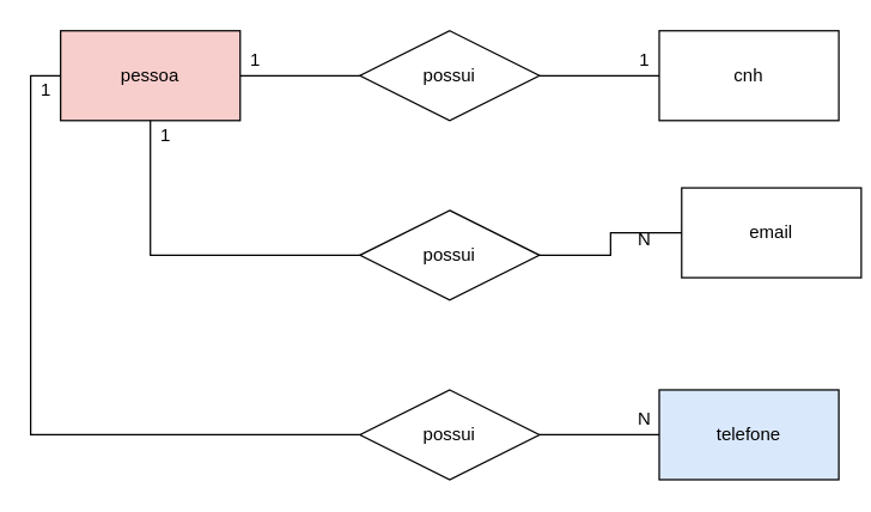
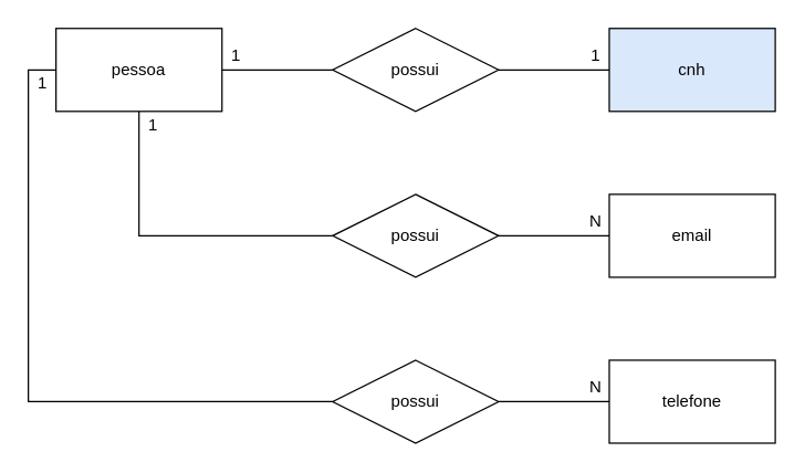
- <mxCell id="5" value="pessoa" style="rounded=0;whiteSpace=wrap;html=1;fillColor=#f8cecc;" vertex="1" parent="1"><mxGeometry x="40" y="20" width="120" height="60" as="geometry" /></mxCell>
+ <mxCell id="5" value="pessoa" style="rounded=0;whiteSpace=wrap;html=1;" vertex="1" parent="1"><mxGeometry x="40" y="20" width="120" height="60" as="geometry" /></mxCell>
- <mxCell id="6" value="cnh" style="rounded=0;whiteSpace=wrap;html=1;" vertex="1" parent="1"><mxGeometry x="440" y="20" width="120" height="60" as="geometry" /></mxCell>
+ <mxCell id="6" value="cnh" style="rounded=0;whiteSpace=wrap;html=1;fillColor=#dae8fc;" vertex="1" parent="1"><mxGeometry x="440" y="20" width="120" height="60" as="geometry" /></mxCell>
- <mxCell id="9" value="email" style="rounded=0;whiteSpace=wrap;html=1;" vertex="1" parent="1"><mxGeometry x="455" y="125" width="120" height="60" as="geometry" /></mxCell>
+ <mxCell id="9" value="email" style="rounded=0;whiteSpace=wrap;html=1;" vertex="1" parent="1"><mxGeometry x="440" y="140" width="120" height="60" as="geometry" /></mxCell>
- <mxCell id="10" value="telefone" style="rounded=0;whiteSpace=wrap;html=1;fillColor=#dae8fc;" vertex="1" parent="1"><mxGeometry x="440" y="260" width="120" height="60" as="geometry" /></mxCell>
+ <mxCell id="10" value="telefone" style="rounded=0;whiteSpace=wrap;html=1;" vertex="1" parent="1"><mxGeometry x="440" y="260" width="120" height="60" as="geometry" /></mxCell>
